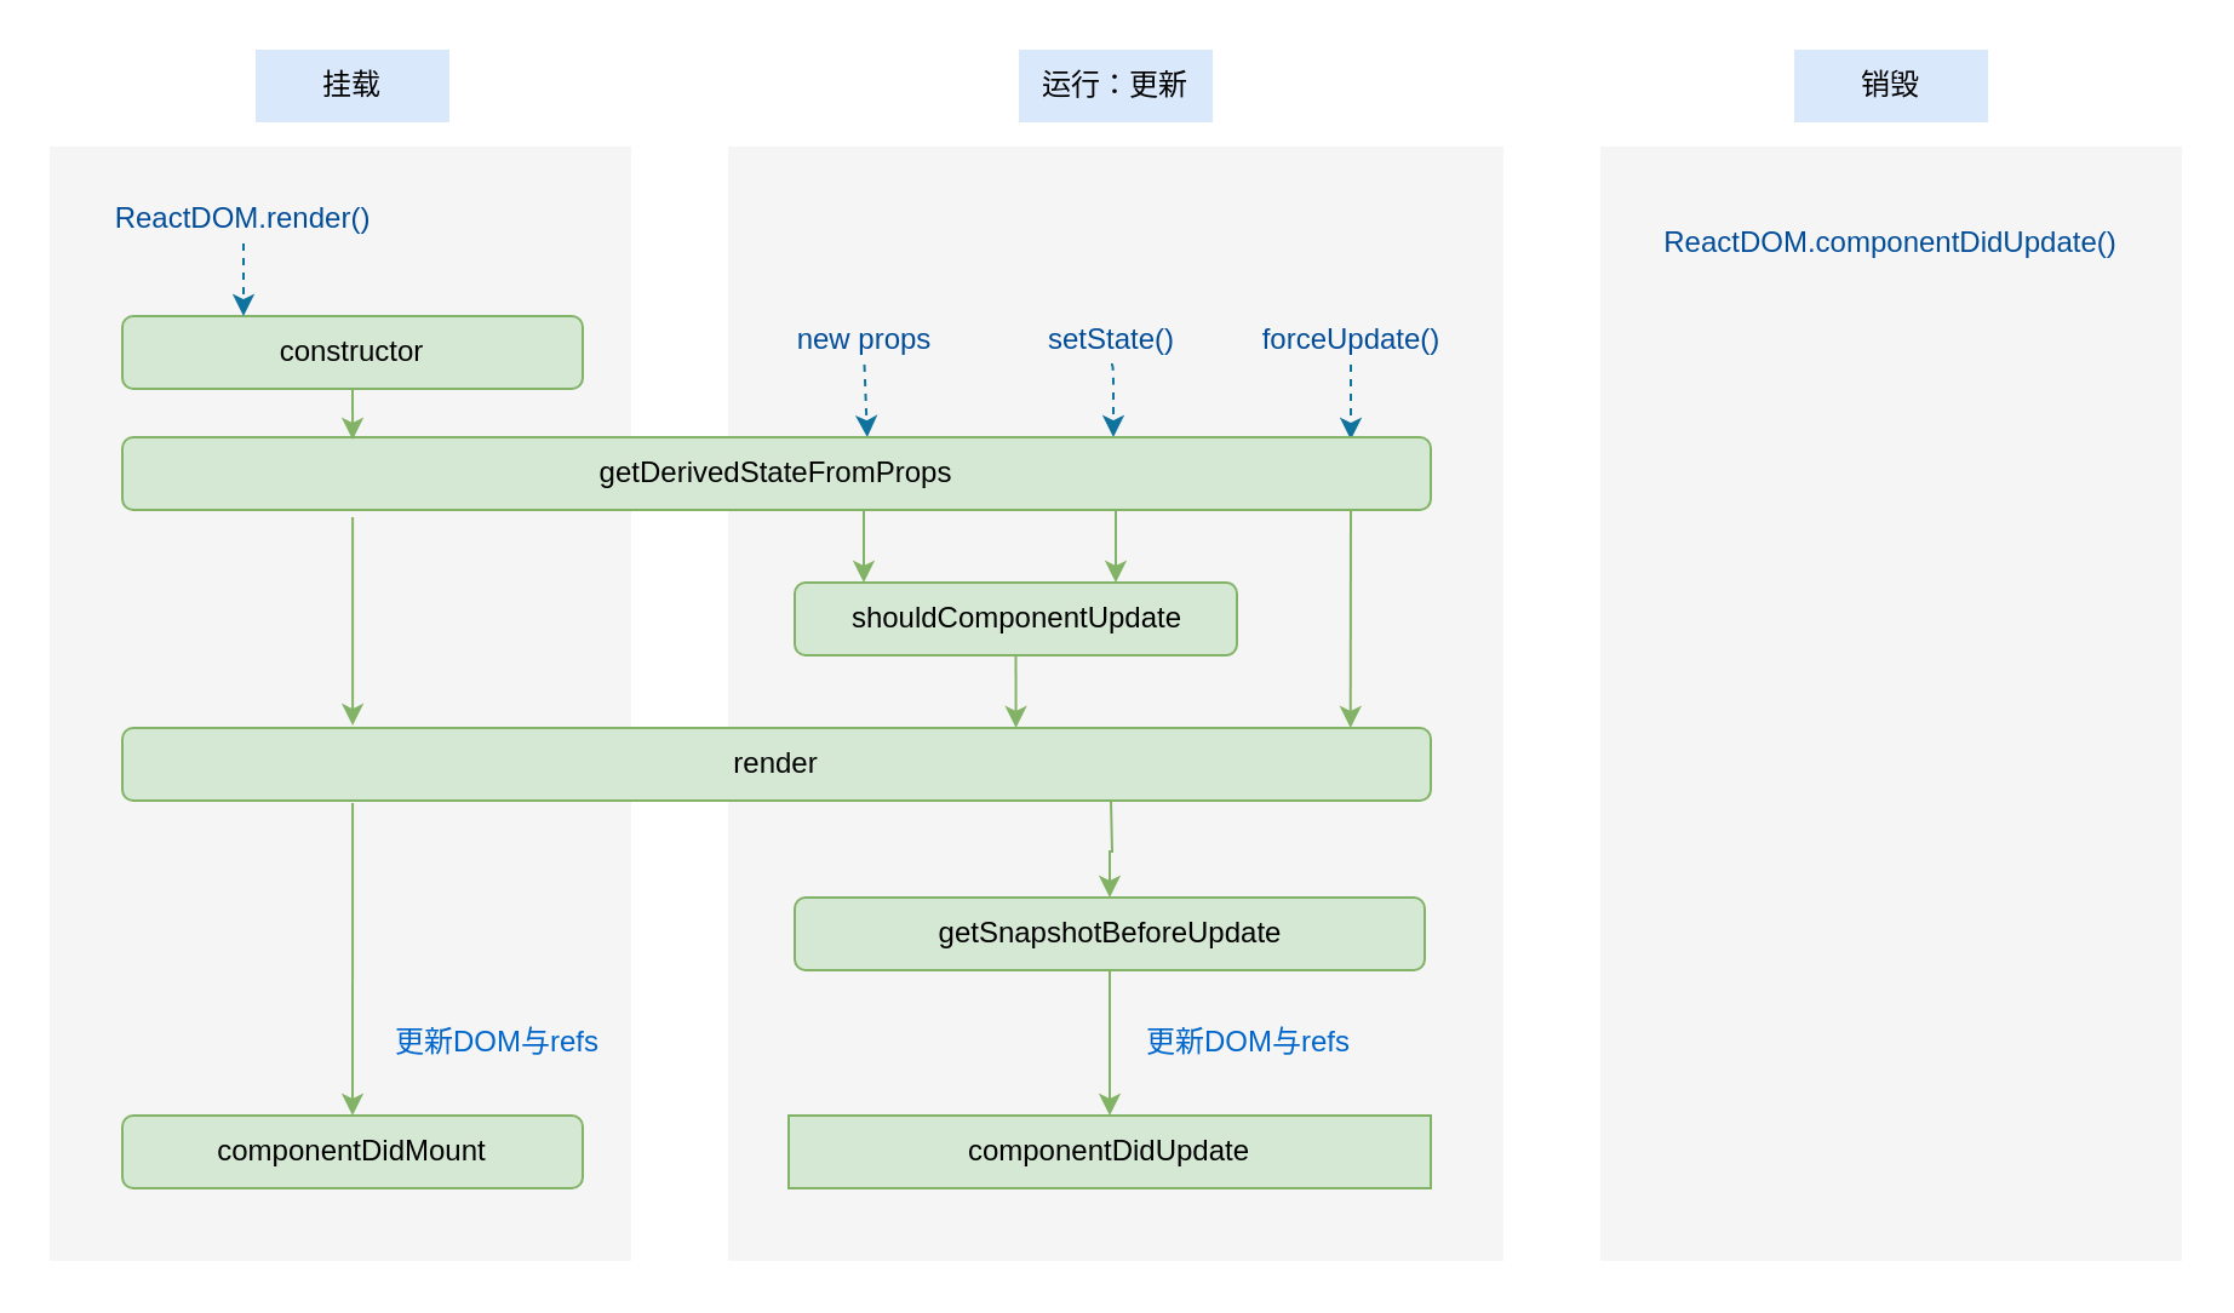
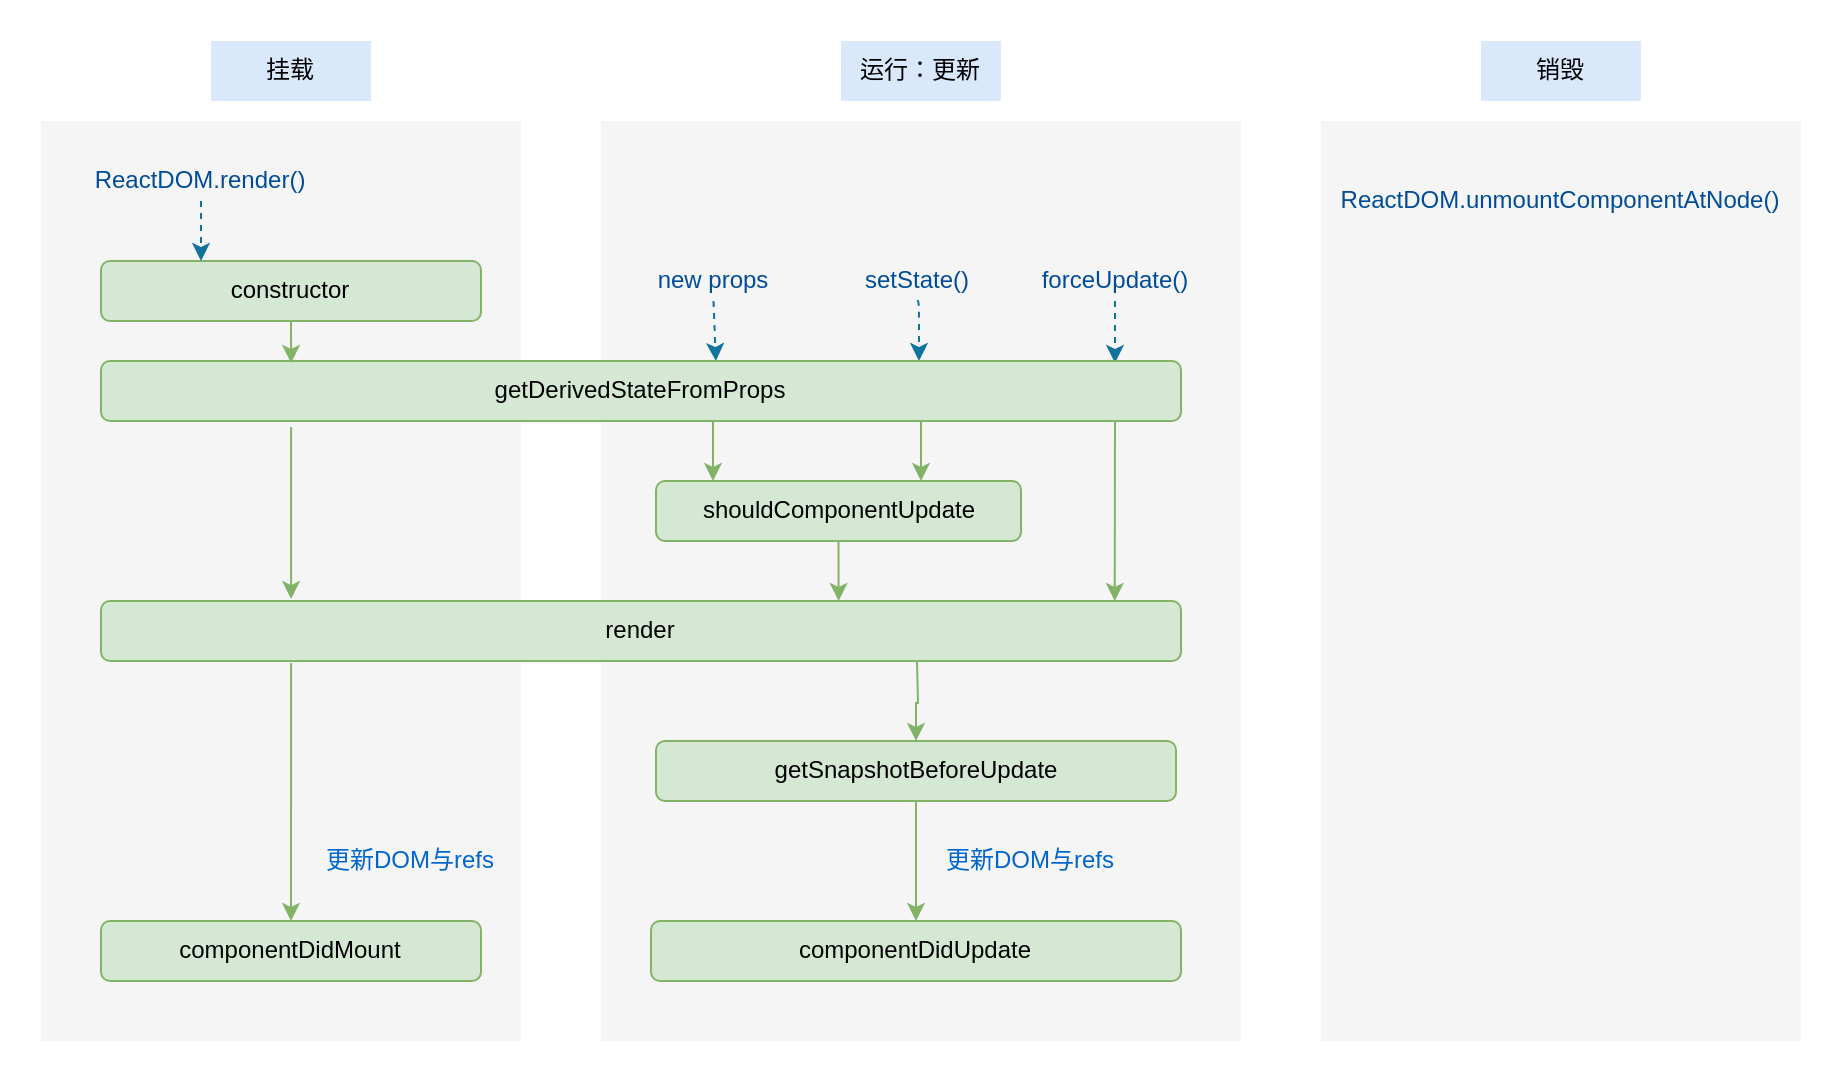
- <mxCell id="20" value="ReactDOM.componentDidUpdate()" style="text;html=1;strokeColor=none;fillColor=none;align=center;verticalAlign=middle;whiteSpace=wrap;rounded=0;fontColor=#004C99;" parent="1" vertex="1"><mxGeometry x="670" y="90" width="220" height="20" as="geometry" /></mxCell>
+ <mxCell id="20" value="ReactDOM.unmountComponentAtNode()" style="text;html=1;strokeColor=none;fillColor=none;align=center;verticalAlign=middle;whiteSpace=wrap;rounded=0;fontColor=#004C99;" parent="1" vertex="1"><mxGeometry x="670" y="90" width="220" height="20" as="geometry" /></mxCell>
- <mxCell id="10" value="componentDidUpdate" style="whiteSpace=wrap;html=1;fillColor=#d5e8d4;strokeColor=#82b366;rounded=0;" parent="1" vertex="1"><mxGeometry x="325" y="460" width="265" height="30" as="geometry" /></mxCell>
+ <mxCell id="10" value="componentDidUpdate" style="rounded=1;whiteSpace=wrap;html=1;fillColor=#d5e8d4;strokeColor=#82b366;" parent="1" vertex="1"><mxGeometry x="325" y="460" width="265" height="30" as="geometry" /></mxCell>
